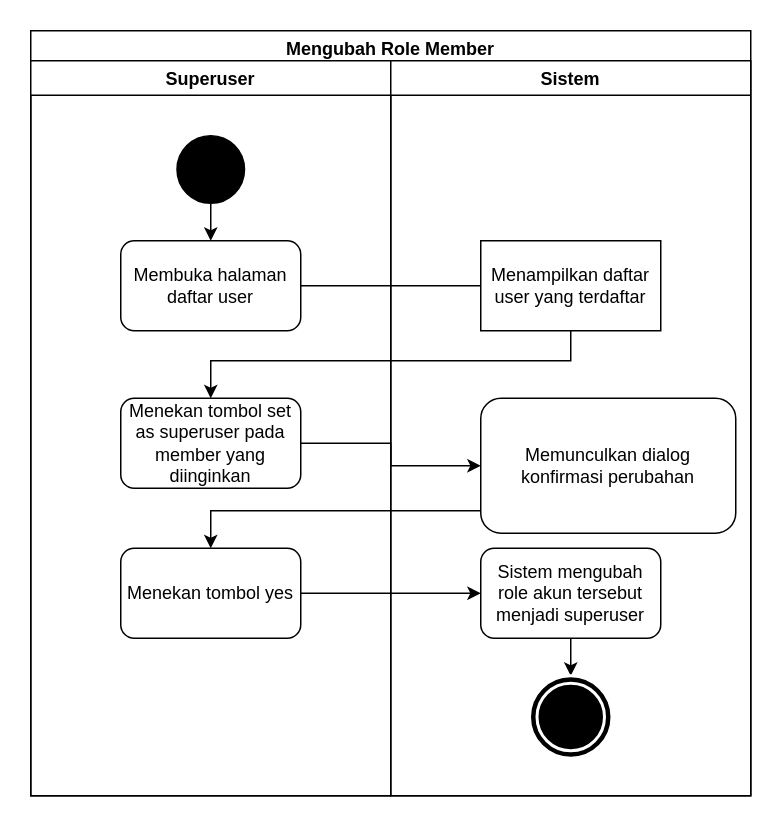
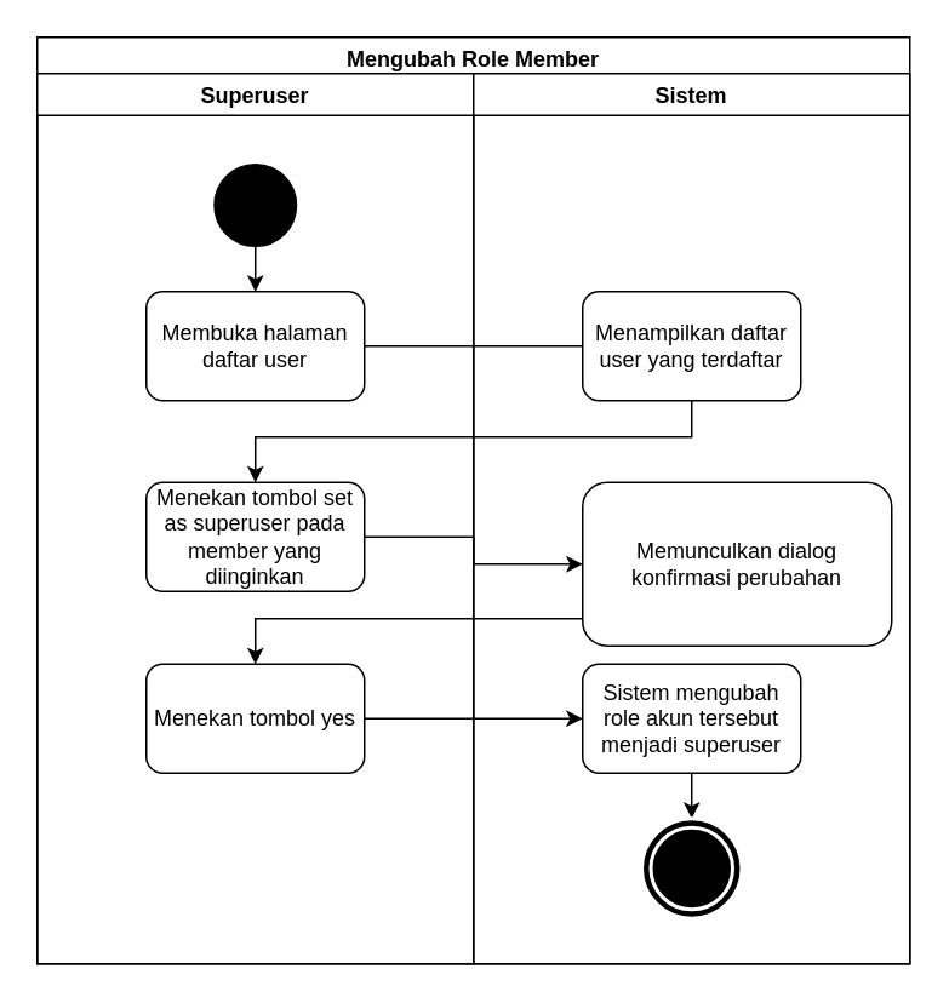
- <mxCell id="10" value="Menampilkan daftar user yang terdaftar" style="whiteSpace=wrap;html=1;fillColor=none;rounded=0;" parent="9" vertex="1"><mxGeometry x="60" y="120" width="120" height="60" as="geometry" /></mxCell>
+ <mxCell id="10" value="Menampilkan daftar user yang terdaftar" style="rounded=1;whiteSpace=wrap;html=1;fillColor=none;" parent="9" vertex="1"><mxGeometry x="60" y="120" width="120" height="60" as="geometry" /></mxCell>
